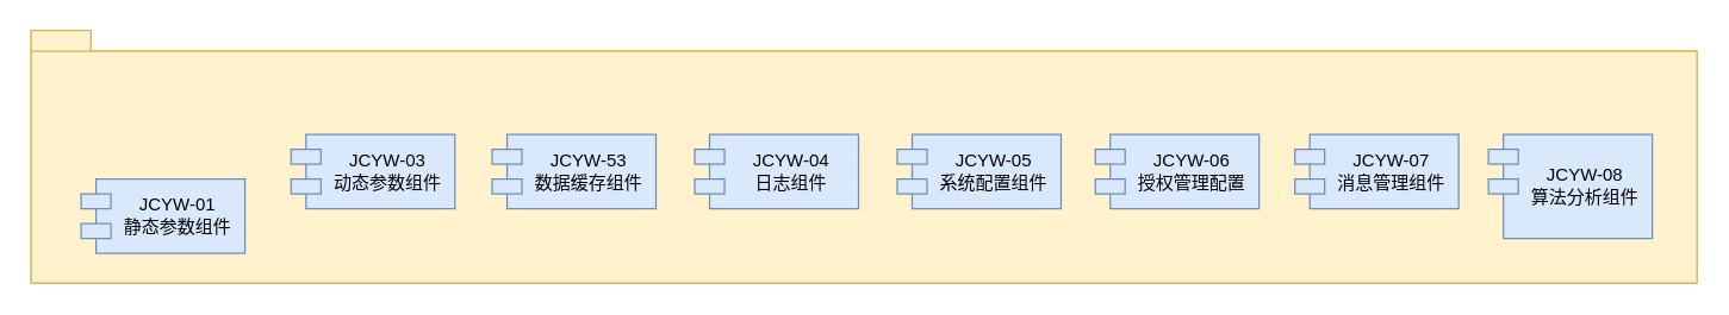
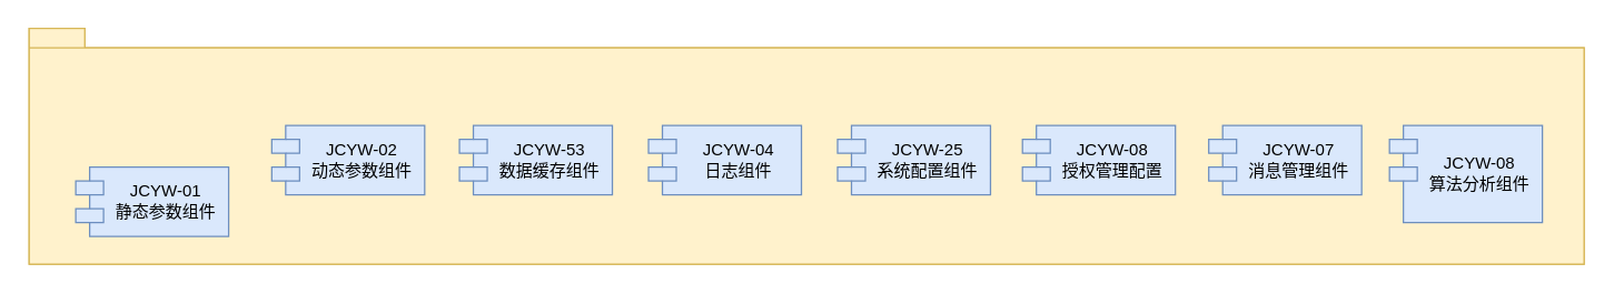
- <mxCell id="10" value="JCYW-03&#10;动态参数组件" style="shape=module;align=center;spacingLeft=20;align=center;verticalAlign=middle;whiteSpace=wrap;labelPosition=center;verticalLabelPosition=middle;fillColor=#dae8fc;strokeColor=#6c8ebf;" vertex="1" parent="1"><mxGeometry x="195" y="90" width="110" height="50" as="geometry" /></mxCell>
+ <mxCell id="10" value="JCYW-02&#10;动态参数组件" style="shape=module;align=center;spacingLeft=20;align=center;verticalAlign=middle;whiteSpace=wrap;labelPosition=center;verticalLabelPosition=middle;fillColor=#dae8fc;strokeColor=#6c8ebf;" vertex="1" parent="1"><mxGeometry x="195" y="90" width="110" height="50" as="geometry" /></mxCell>
- <mxCell id="13" value="JCYW-05&#10;系统配置组件" style="shape=module;align=center;spacingLeft=20;align=center;verticalAlign=middle;whiteSpace=wrap;labelPosition=center;verticalLabelPosition=middle;fillColor=#dae8fc;strokeColor=#6c8ebf;" vertex="1" parent="1"><mxGeometry x="602" y="90" width="110" height="50" as="geometry" /></mxCell>
+ <mxCell id="13" value="JCYW-25&#10;系统配置组件" style="shape=module;align=center;spacingLeft=20;align=center;verticalAlign=middle;whiteSpace=wrap;labelPosition=center;verticalLabelPosition=middle;fillColor=#dae8fc;strokeColor=#6c8ebf;" vertex="1" parent="1"><mxGeometry x="602" y="90" width="110" height="50" as="geometry" /></mxCell>
- <mxCell id="14" value="JCYW-06&#10;授权管理配置" style="shape=module;align=center;spacingLeft=20;align=center;verticalAlign=middle;whiteSpace=wrap;labelPosition=center;verticalLabelPosition=middle;fillColor=#dae8fc;strokeColor=#6c8ebf;" vertex="1" parent="1"><mxGeometry x="735" y="90" width="110" height="50" as="geometry" /></mxCell>
+ <mxCell id="14" value="JCYW-08&#10;授权管理配置" style="shape=module;align=center;spacingLeft=20;align=center;verticalAlign=middle;whiteSpace=wrap;labelPosition=center;verticalLabelPosition=middle;fillColor=#dae8fc;strokeColor=#6c8ebf;" vertex="1" parent="1"><mxGeometry x="735" y="90" width="110" height="50" as="geometry" /></mxCell>
